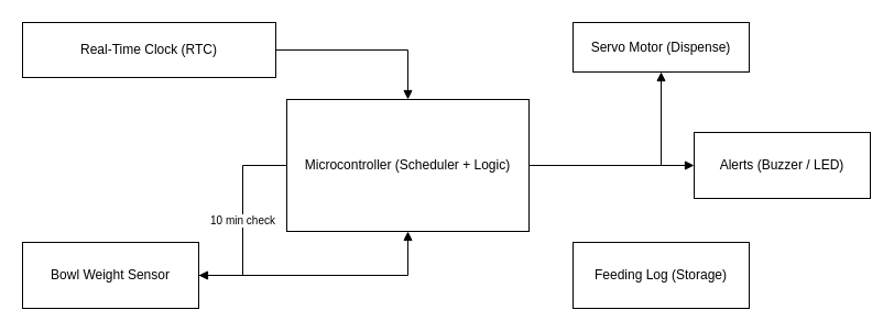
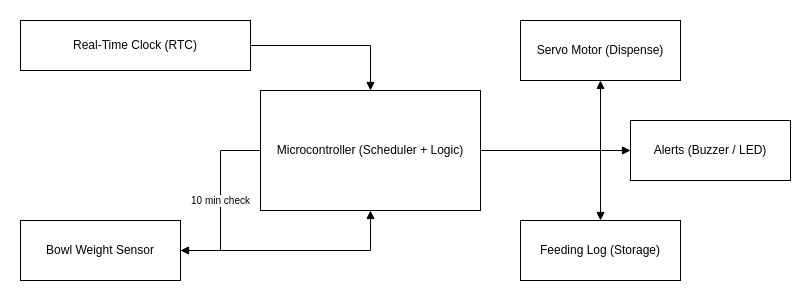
- <mxCell id="5" value="Servo Motor (Dispense)" style="rounded=0;whiteSpace=wrap;html=1;" vertex="1" parent="1"><mxGeometry x="520" y="20" width="160" height="45" as="geometry" /></mxCell>
+ <mxCell id="5" value="Servo Motor (Dispense)" style="rounded=0;whiteSpace=wrap;html=1;" vertex="1" parent="1"><mxGeometry x="520" y="20" width="160" height="60" as="geometry" /></mxCell>
+ <mxCell id="12" style="edgeStyle=orthogonalEdgeStyle;rounded=0;orthogonalLoop=1;jettySize=auto;html=1;endArrow=block;" edge="1" parent="1" source="4" target="7"><mxGeometry relative="1" as="geometry" /></mxCell>
